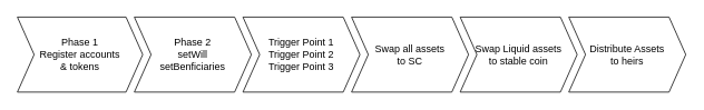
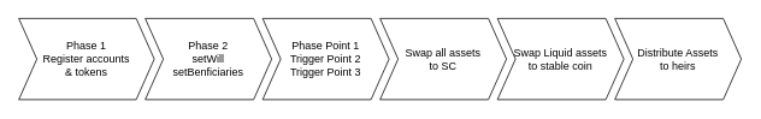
- <mxCell id="4" value="Trigger Point 1&lt;br&gt;Trigger Point 2&lt;br&gt;Trigger Point 3" style="shape=step;perimeter=stepPerimeter;whiteSpace=wrap;html=1;fixedSize=1;" vertex="1" parent="1"><mxGeometry x="290" y="20" width="140" height="90" as="geometry" /></mxCell>
+ <mxCell id="4" value="Phase Point 1&lt;br&gt;Trigger Point 2&lt;br&gt;Trigger Point 3" style="shape=step;perimeter=stepPerimeter;whiteSpace=wrap;html=1;fixedSize=1;" vertex="1" parent="1"><mxGeometry x="290" y="20" width="140" height="90" as="geometry" /></mxCell>
